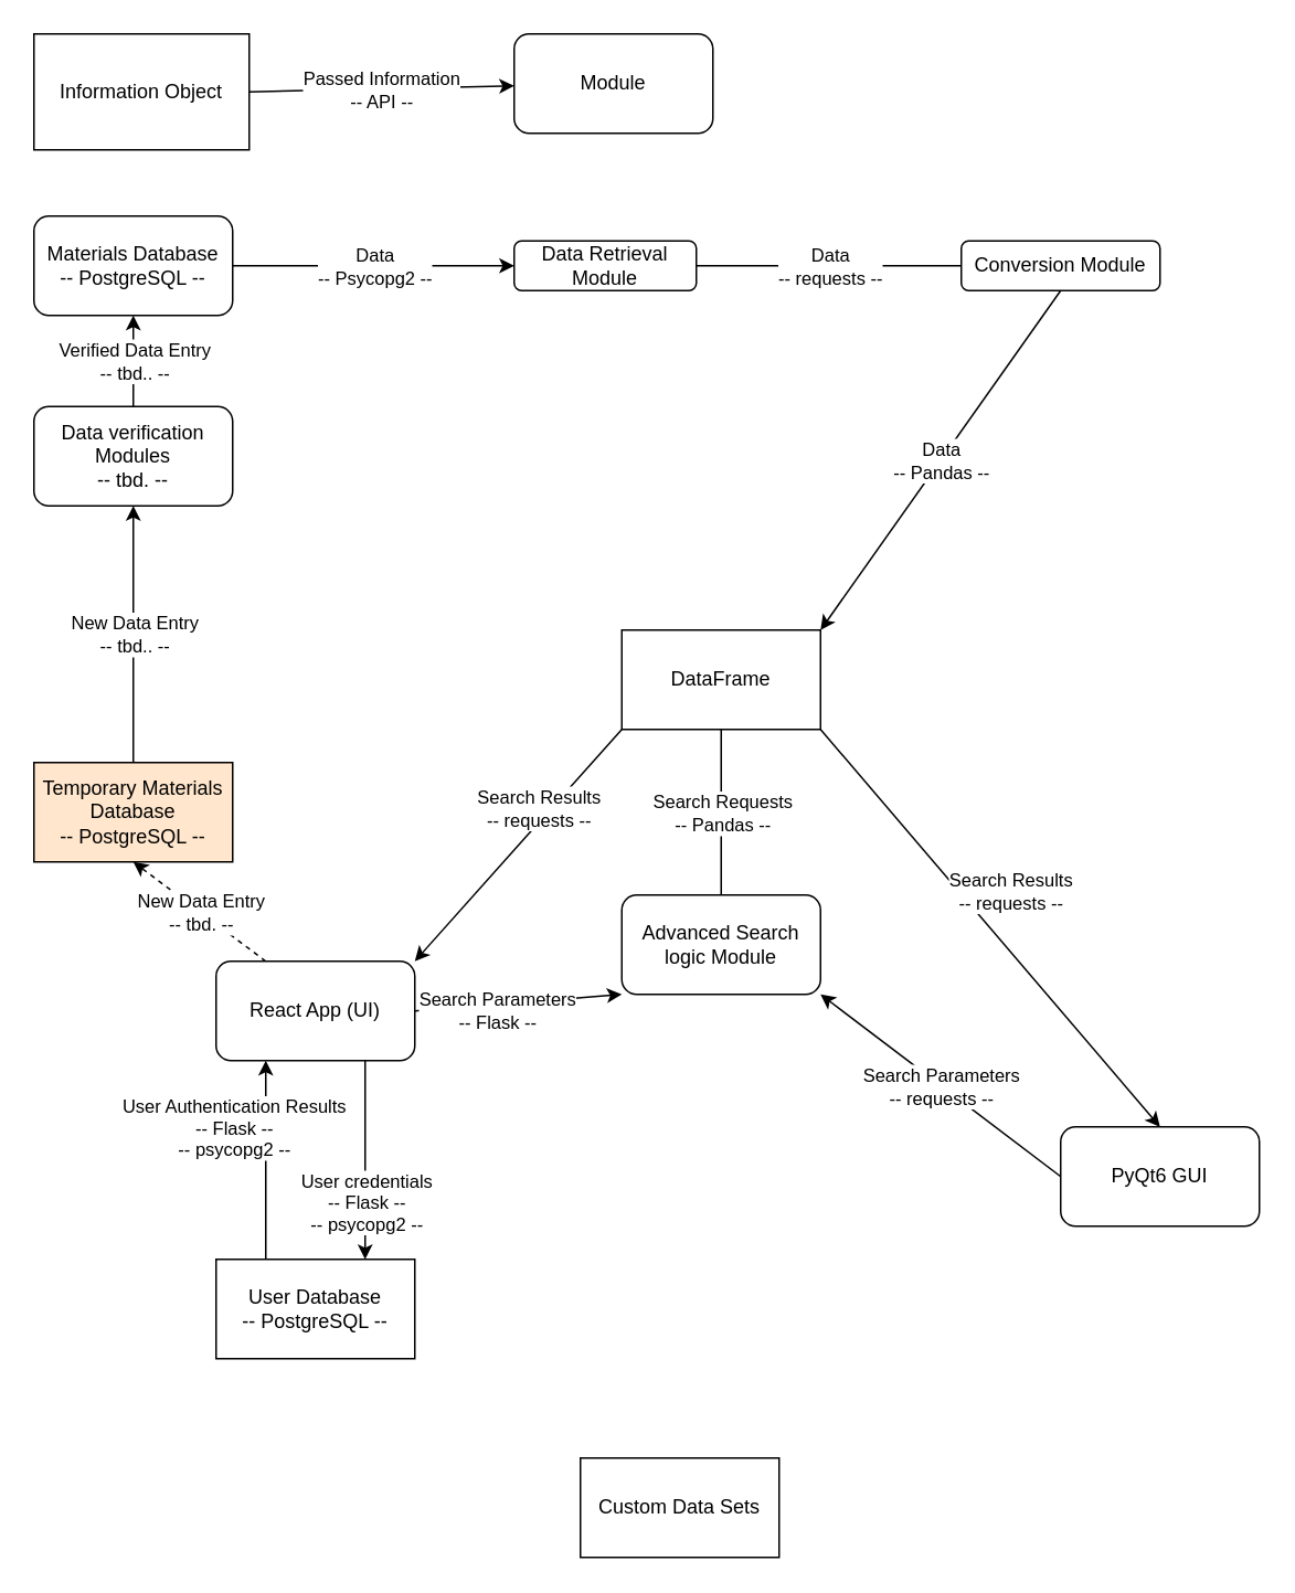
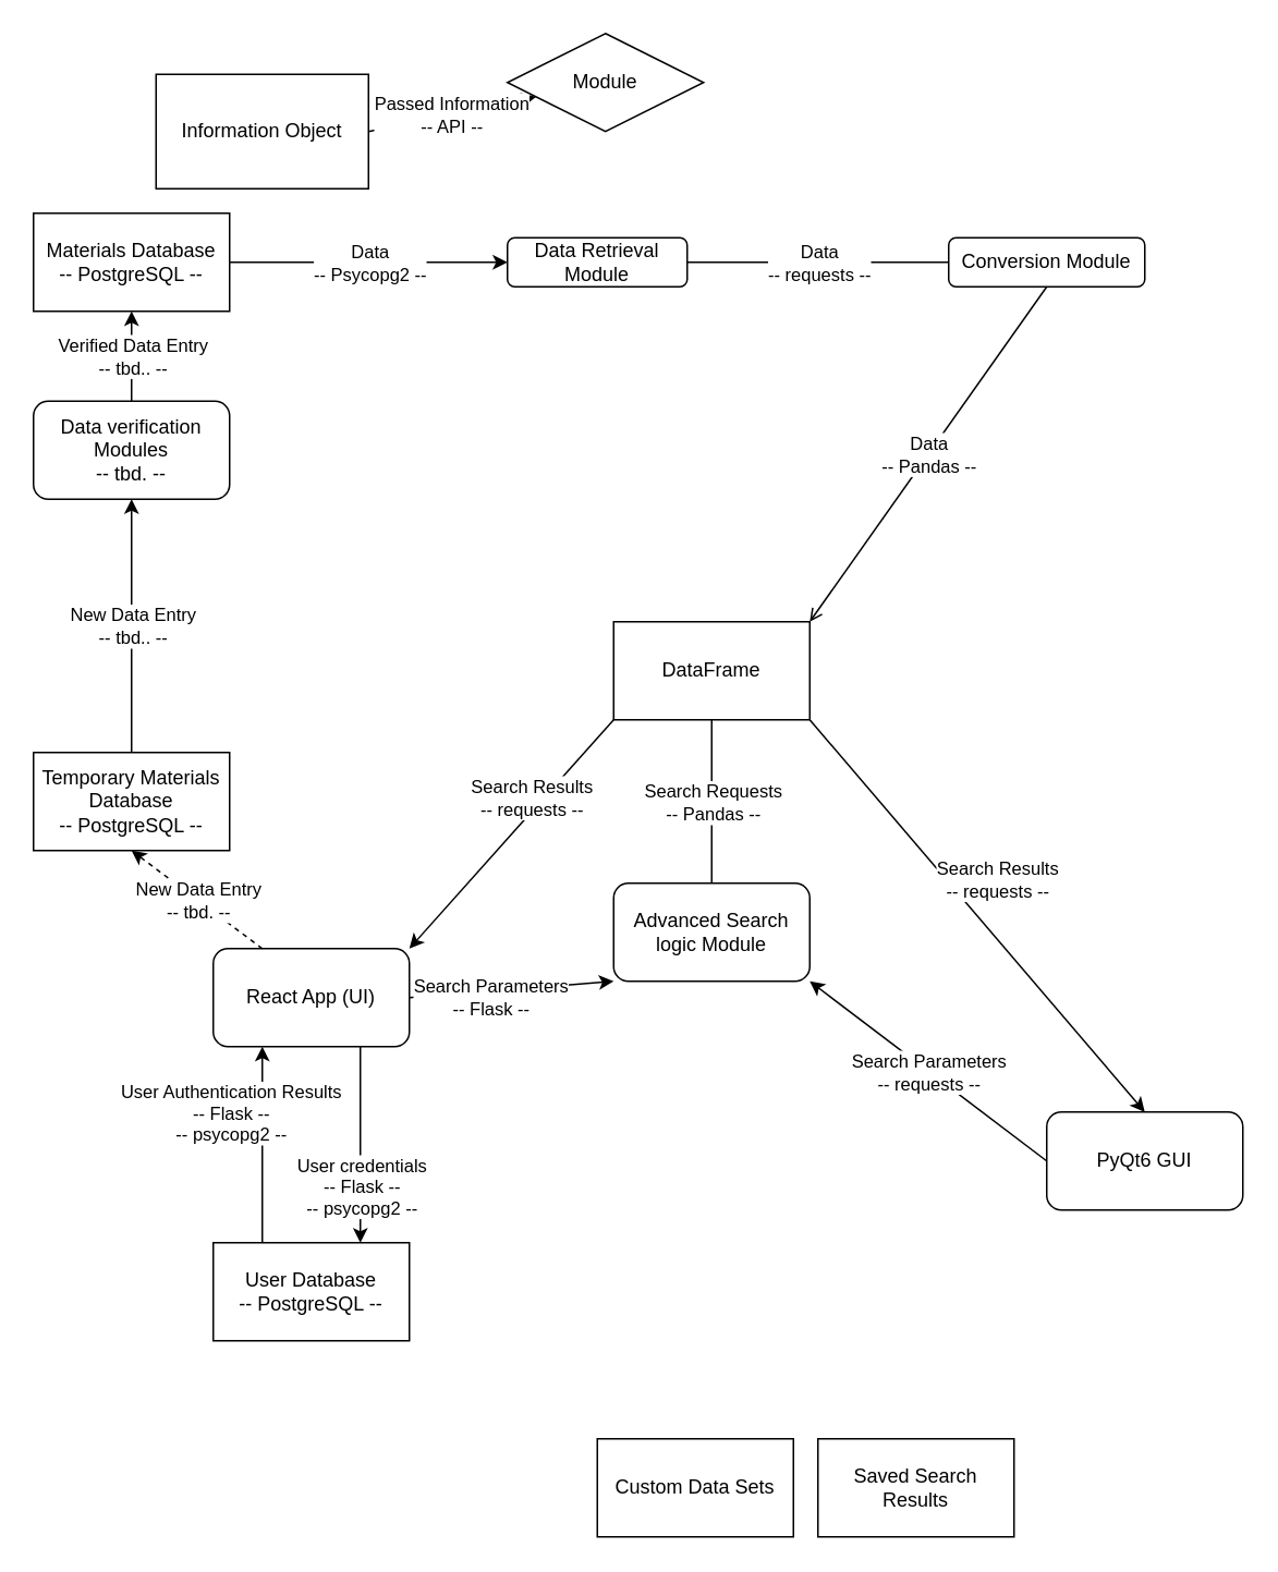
- <mxCell id="20" value="Module" style="rounded=1;whiteSpace=wrap;html=1;" vertex="1" parent="1"><mxGeometry x="310" y="20" width="120" height="60" as="geometry" /></mxCell>
+ <mxCell id="20" value="Module" style="rhombus;whiteSpace=wrap;html=1;" vertex="1" parent="1"><mxGeometry x="310" y="20" width="120" height="60" as="geometry" /></mxCell>
- <mxCell id="19" value="Information Object" style="rounded=0;whiteSpace=wrap;html=1;" vertex="1" parent="1"><mxGeometry x="20" y="20" width="130" height="70" as="geometry" /></mxCell>
+ <mxCell id="19" value="Information Object" style="rounded=0;whiteSpace=wrap;html=1;" vertex="1" parent="1"><mxGeometry x="95" y="45" width="130" height="70" as="geometry" /></mxCell>
- <mxCell id="4" value="Materials Database&lt;br&gt;-- PostgreSQL --" style="whiteSpace=wrap;html=1;rounded=1;" vertex="1" parent="1"><mxGeometry x="20" y="130" width="120" height="60" as="geometry" /></mxCell>
+ <mxCell id="4" value="Materials Database&lt;br&gt;-- PostgreSQL --" style="rounded=0;whiteSpace=wrap;html=1;" vertex="1" parent="1"><mxGeometry x="20" y="130" width="120" height="60" as="geometry" /></mxCell>
- <mxCell id="13" value="" style="endArrow=classic;html=1;rounded=0;exitX=0.5;exitY=1;exitDx=0;exitDy=0;entryX=1;entryY=0;entryDx=0;entryDy=0;" edge="1" parent="1" source="3" target="5"><mxGeometry relative="1" as="geometry"><mxPoint x="250" y="380" as="sourcePoint" /><mxPoint x="350" y="380" as="targetPoint" /></mxGeometry></mxCell>
+ <mxCell id="13" value="" style="endArrow=open;html=1;rounded=0;exitX=0.5;exitY=1;exitDx=0;exitDy=0;entryX=1;entryY=0;entryDx=0;entryDy=0;" edge="1" parent="1" source="3" target="5"><mxGeometry relative="1" as="geometry"><mxPoint x="250" y="380" as="sourcePoint" /><mxPoint x="350" y="380" as="targetPoint" /></mxGeometry></mxCell>
- <mxCell id="36" value="Temporary Materials Database&lt;br&gt;-- PostgreSQL --" style="rounded=0;whiteSpace=wrap;html=1;fillColor=#ffe6cc;" vertex="1" parent="1"><mxGeometry x="20" y="460" width="120" height="60" as="geometry" /></mxCell>
+ <mxCell id="36" value="Temporary Materials Database&lt;br&gt;-- PostgreSQL --" style="rounded=0;whiteSpace=wrap;html=1;" vertex="1" parent="1"><mxGeometry x="20" y="460" width="120" height="60" as="geometry" /></mxCell>
- <mxCell id="43" value="Custom Data Sets" style="rounded=0;whiteSpace=wrap;html=1;" vertex="1" parent="1"><mxGeometry x="350" y="880" width="120" height="60" as="geometry" /></mxCell>
+ <mxCell id="43" value="Custom Data Sets" style="rounded=0;whiteSpace=wrap;html=1;" vertex="1" parent="1"><mxGeometry x="365" y="880" width="120" height="60" as="geometry" /></mxCell>
+ <mxCell id="42" value="Saved Search Results" style="rounded=0;whiteSpace=wrap;html=1;" vertex="1" parent="1"><mxGeometry x="500" y="880" width="120" height="60" as="geometry" /></mxCell>
